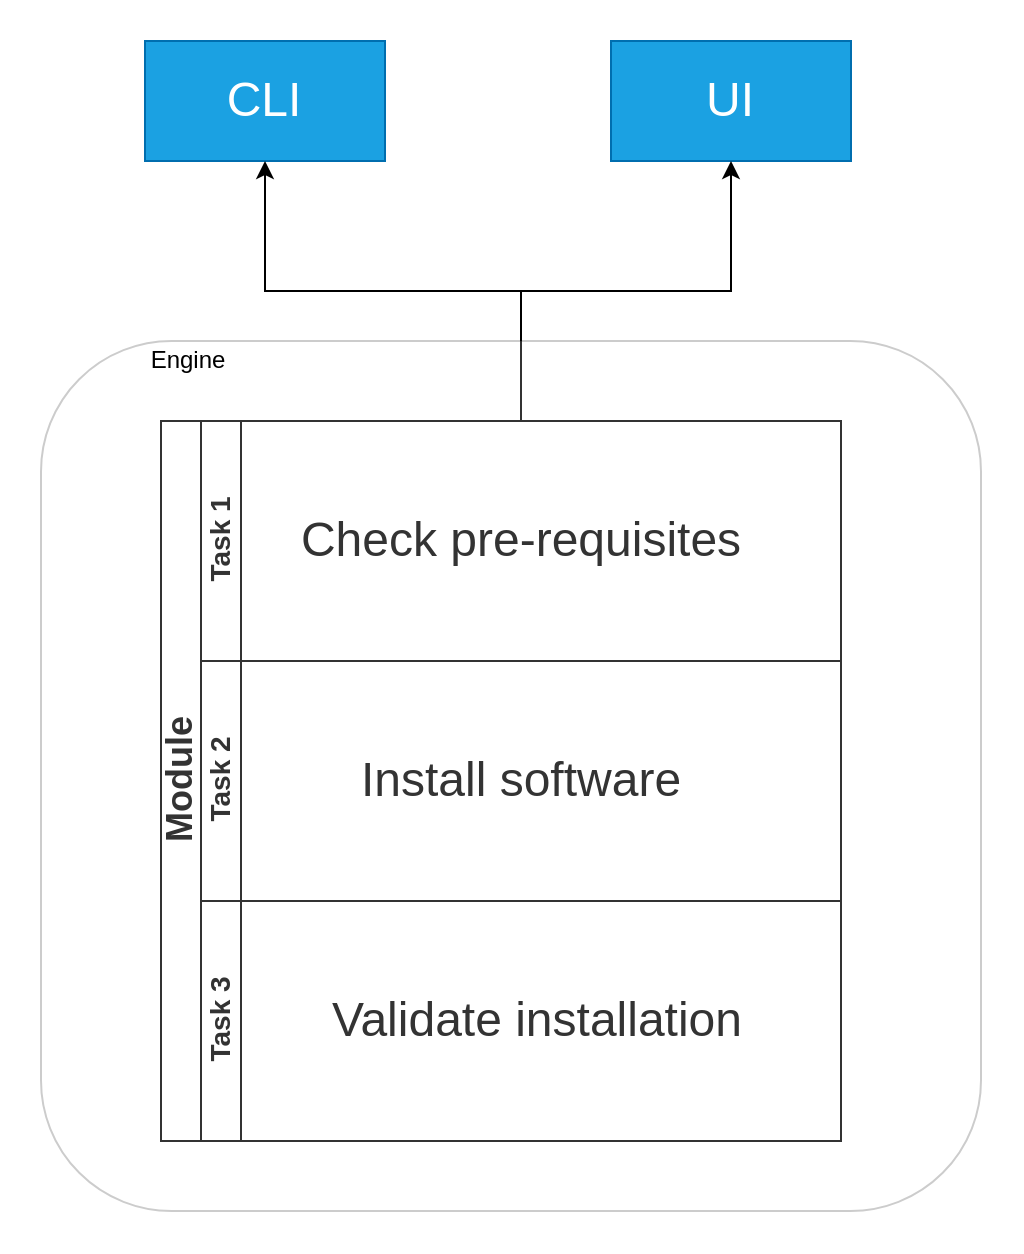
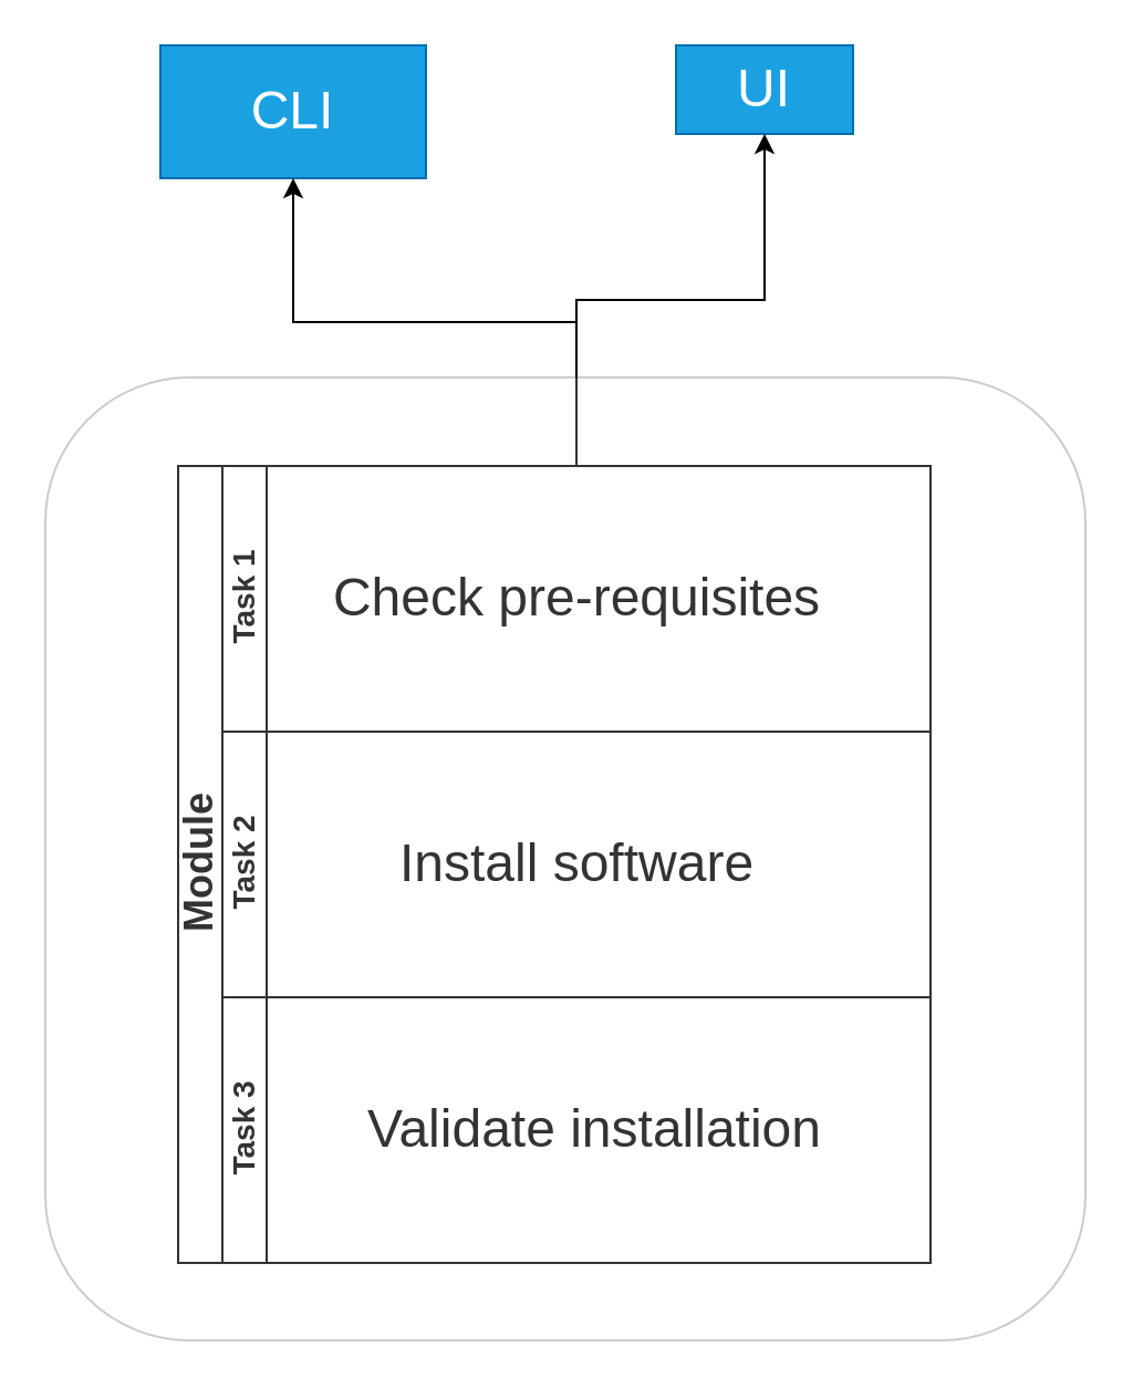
- <mxCell id="3" value="&lt;font style=&quot;font-size: 24px&quot;&gt;UI&lt;/font&gt;" style="rounded=0;whiteSpace=wrap;html=1;fillColor=#1ba1e2;strokeColor=#006EAF;fontColor=#ffffff;" vertex="1" parent="1"><mxGeometry x="305" y="20" width="120" height="60" as="geometry" /></mxCell>
+ <mxCell id="3" value="&lt;font style=&quot;font-size: 24px&quot;&gt;UI&lt;/font&gt;" style="rounded=0;whiteSpace=wrap;html=1;fillColor=#1ba1e2;strokeColor=#006EAF;fontColor=#ffffff;" vertex="1" parent="1"><mxGeometry x="305" y="20" width="80" height="40" as="geometry" /></mxCell>
- <mxCell id="14" value="Engine" style="text;html=1;strokeColor=none;fillColor=none;align=center;verticalAlign=middle;whiteSpace=wrap;rounded=0;glass=0;opacity=20;" vertex="1" parent="1"><mxGeometry x="74" y="170" width="40" height="20" as="geometry" /></mxCell>
